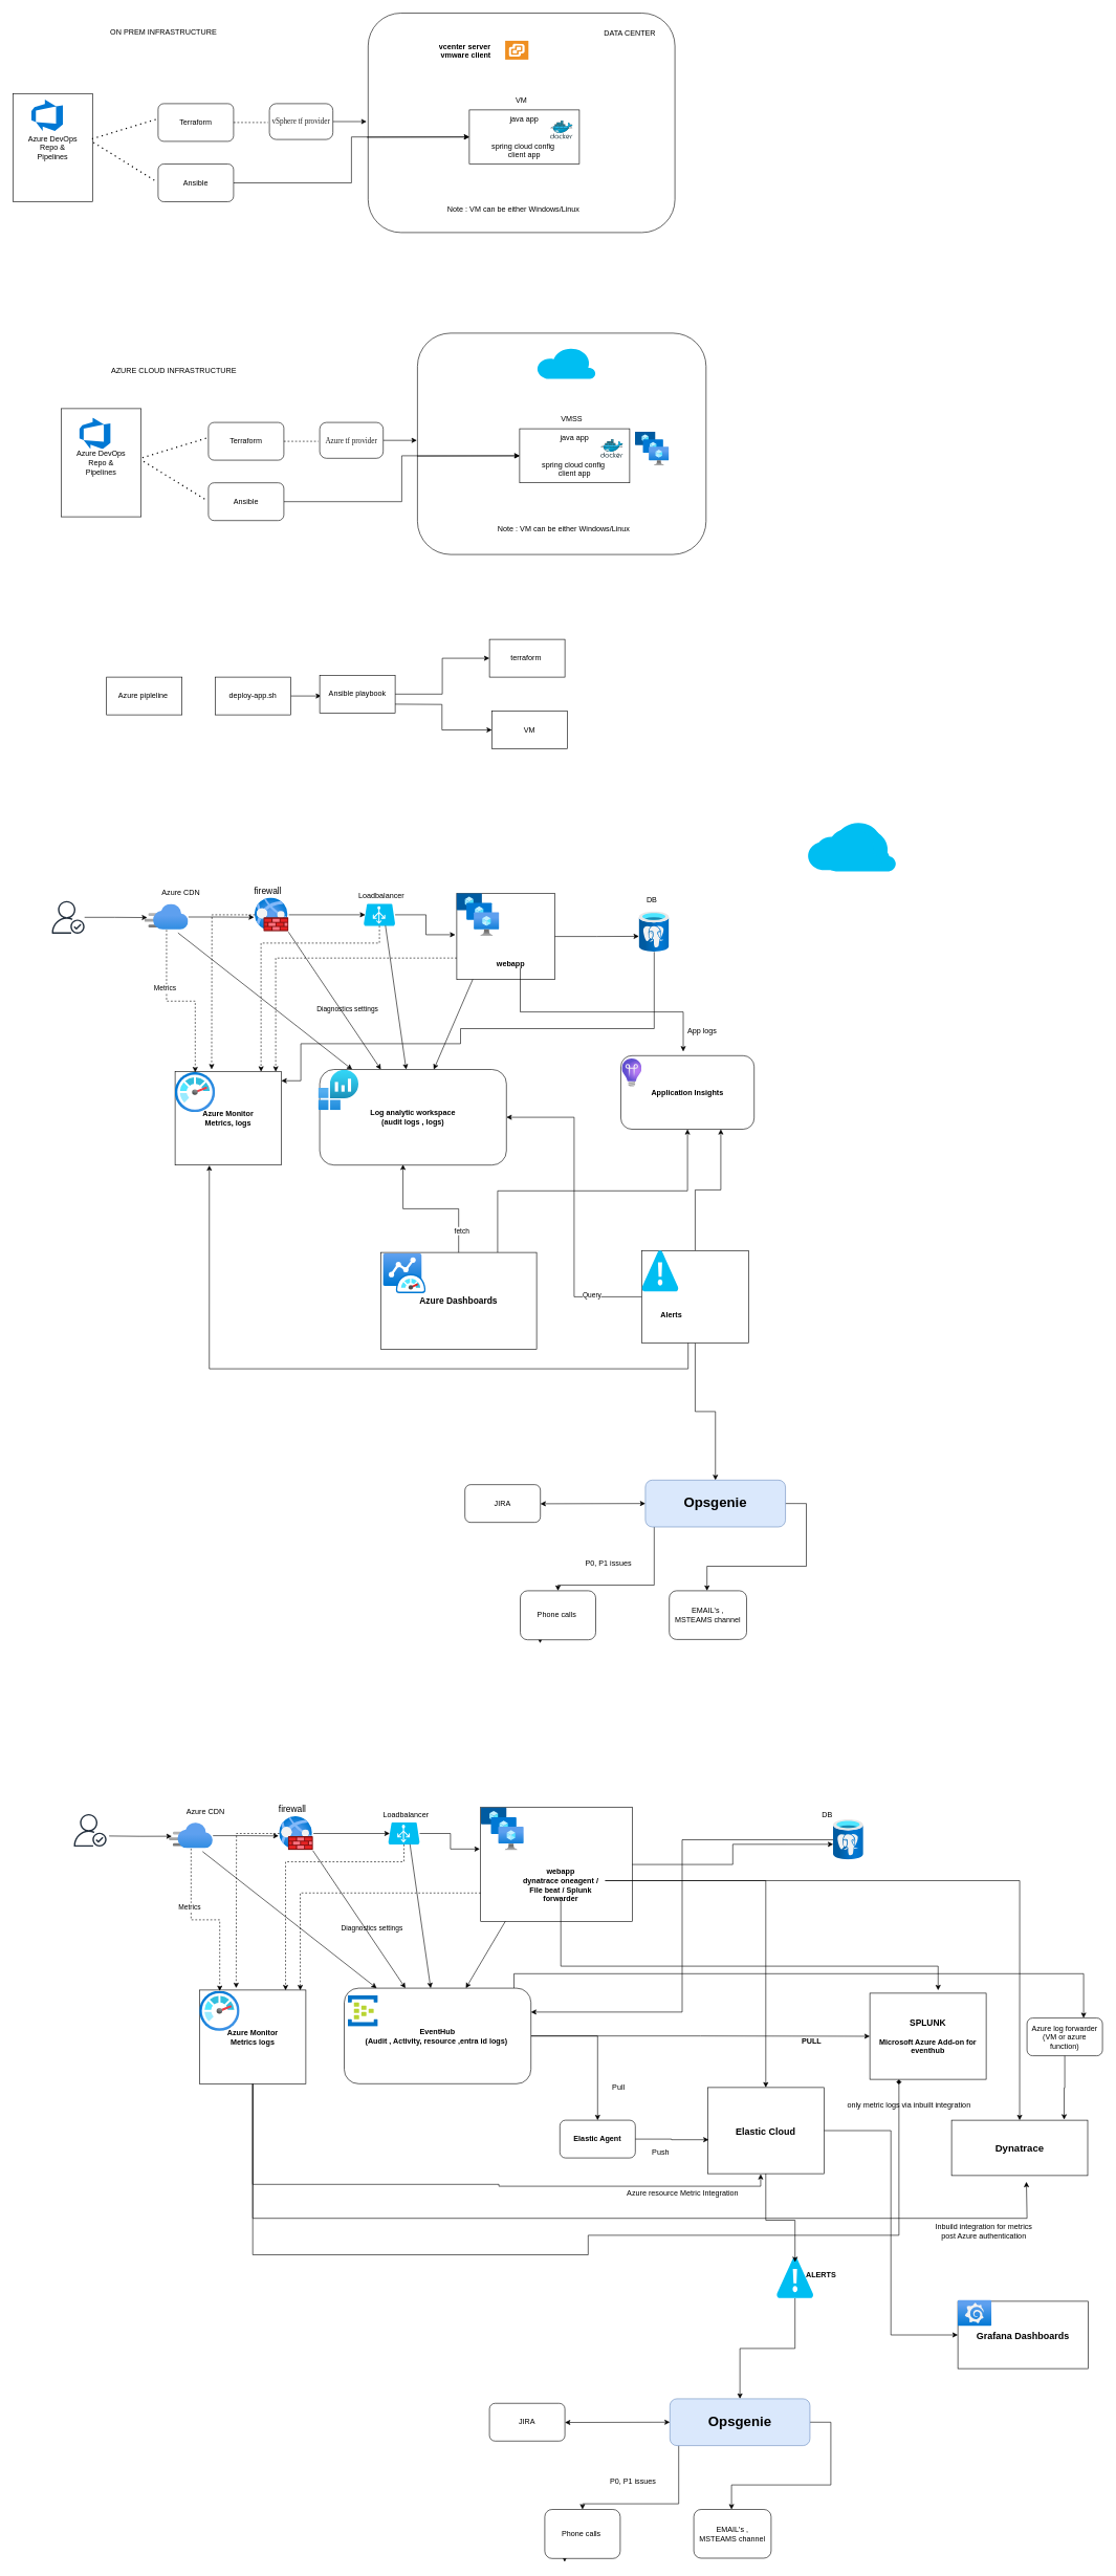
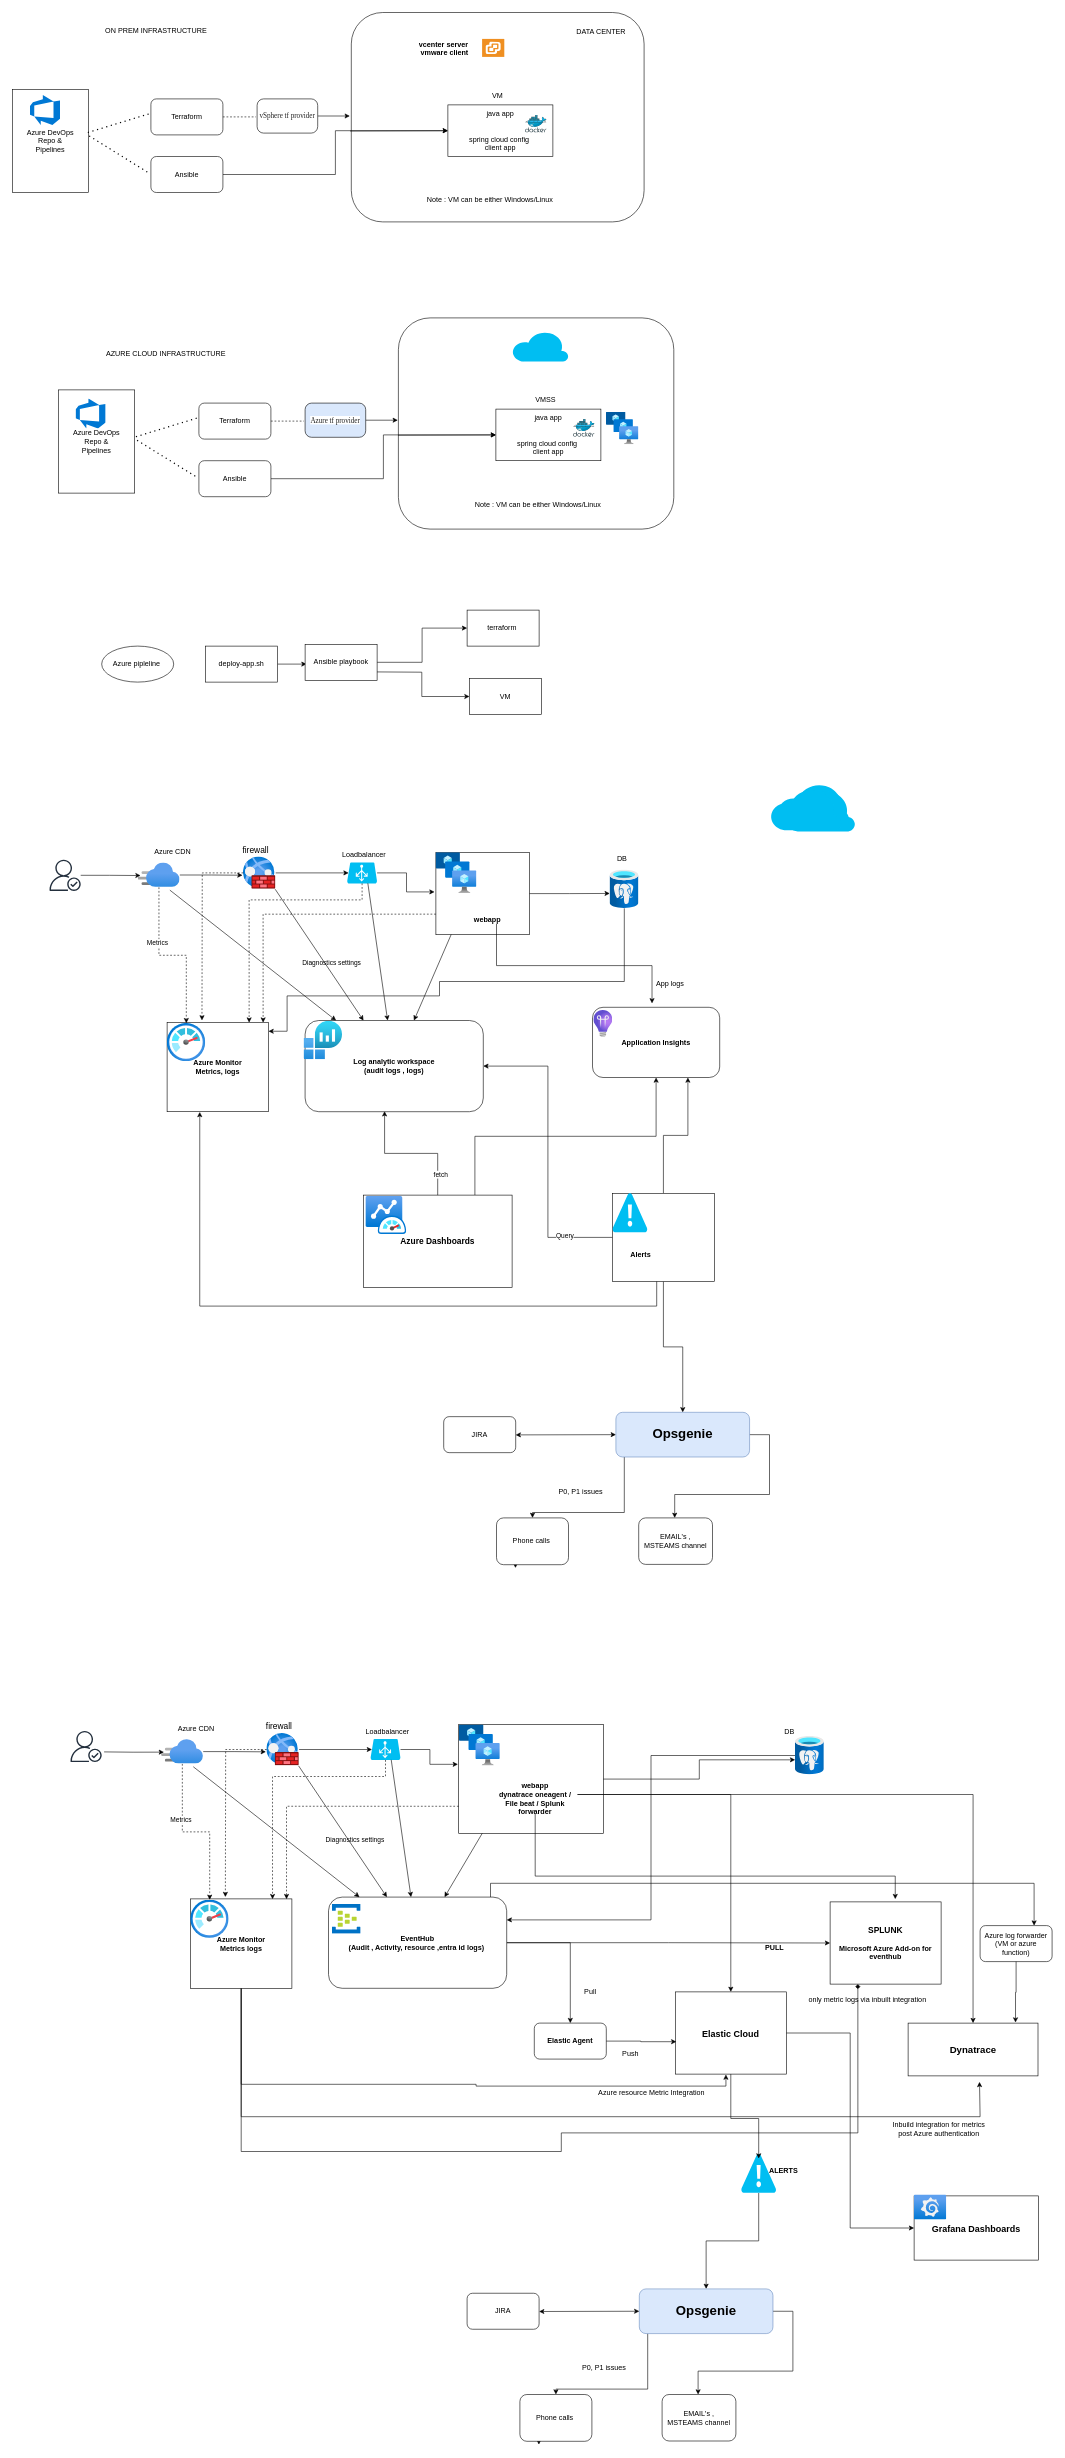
- <mxCell id="36" value="&lt;div style=&quot;text-align: left;&quot;&gt;&lt;font face=&quot;source-serif-pro, Georgia, Cambria, Times New Roman, Times, serif&quot; color=&quot;#242424&quot;&gt;&lt;span style=&quot;letter-spacing: -0.06px; background-color: rgb(255, 255, 255);&quot;&gt;Azure tf provider&lt;/span&gt;&lt;/font&gt;&lt;/div&gt;" style="whiteSpace=wrap;html=1;rounded=1;arcSize=19;" parent="1" vertex="1"><mxGeometry x="508" y="671" width="101" height="57" as="geometry" /></mxCell>
+ <mxCell id="36" value="&lt;div style=&quot;text-align: left;&quot;&gt;&lt;font face=&quot;source-serif-pro, Georgia, Cambria, Times New Roman, Times, serif&quot; color=&quot;#242424&quot;&gt;&lt;span style=&quot;letter-spacing: -0.06px; background-color: rgb(255, 255, 255);&quot;&gt;Azure tf provider&lt;/span&gt;&lt;/font&gt;&lt;/div&gt;" style="whiteSpace=wrap;html=1;rounded=1;arcSize=19;fillColor=#dae8fc;" parent="1" vertex="1"><mxGeometry x="508" y="671" width="101" height="57" as="geometry" /></mxCell>
- <mxCell id="53" value="Azure pipleline&amp;nbsp;" style="rounded=0;whiteSpace=wrap;html=1;" parent="1" vertex="1"><mxGeometry x="169" y="1076" width="120" height="60" as="geometry" /></mxCell>
+ <mxCell id="53" value="Azure pipleline&amp;nbsp;" style="ellipse;whiteSpace=wrap;html=1;" parent="1" vertex="1"><mxGeometry x="169" y="1076" width="120" height="60" as="geometry" /></mxCell>
- <mxCell id="174" value="only metric logs via inbuilt integration" style="text;html=1;align=center;verticalAlign=middle;resizable=0;points=[];autosize=1;strokeColor=none;fillColor=none;" parent="1" vertex="1"><mxGeometry x="1338" y="3334" width="214" height="26" as="geometry" /></mxCell>
+ <mxCell id="174" value="only metric logs via inbuilt integration" style="text;html=1;align=center;verticalAlign=middle;resizable=0;points=[];autosize=1;strokeColor=none;fillColor=none;" parent="1" vertex="1"><mxGeometry x="1338" y="3319" width="214" height="26" as="geometry" /></mxCell>
